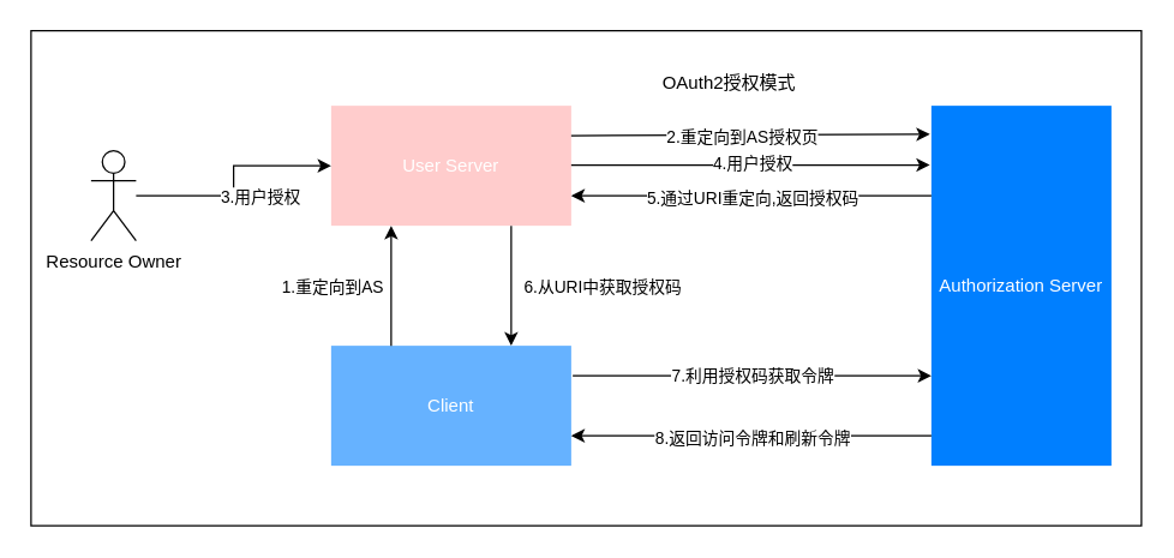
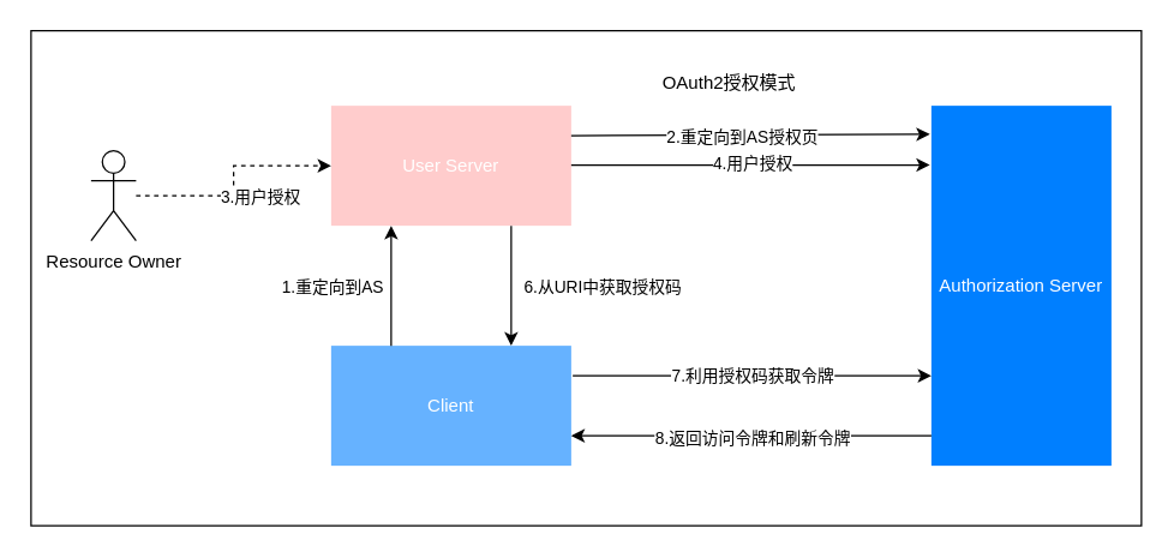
- <mxCell id="6" style="edgeStyle=orthogonalEdgeStyle;rounded=0;orthogonalLoop=1;jettySize=auto;html=1;entryX=0;entryY=0.5;entryDx=0;entryDy=0;" edge="1" parent="1" source="8" target="3"><mxGeometry relative="1" as="geometry" /></mxCell>
+ <mxCell id="6" style="edgeStyle=orthogonalEdgeStyle;rounded=0;orthogonalLoop=1;jettySize=auto;html=1;entryX=0;entryY=0.5;entryDx=0;entryDy=0;dashed=1;" edge="1" parent="1" source="8" target="3"><mxGeometry relative="1" as="geometry" /></mxCell>
- <mxCell id="11" value="" style="endArrow=classic;html=1;rounded=0;exitX=0;exitY=0.25;exitDx=0;exitDy=0;entryX=1;entryY=0.75;entryDx=0;entryDy=0;" edge="1" parent="1" source="5" target="3"><mxGeometry width="50" height="50" relative="1" as="geometry"><mxPoint x="420" y="130" as="sourcePoint" /><mxPoint x="619" y="130" as="targetPoint" /></mxGeometry></mxCell>
- <mxCell id="12" value="5.通过URI重定向,返回授权码" style="edgeLabel;html=1;align=center;verticalAlign=middle;resizable=0;points=[];" vertex="1" connectable="0" parent="11"><mxGeometry x="0.253" y="1" relative="1" as="geometry"><mxPoint x="30" as="offset" /></mxGeometry></mxCell>
